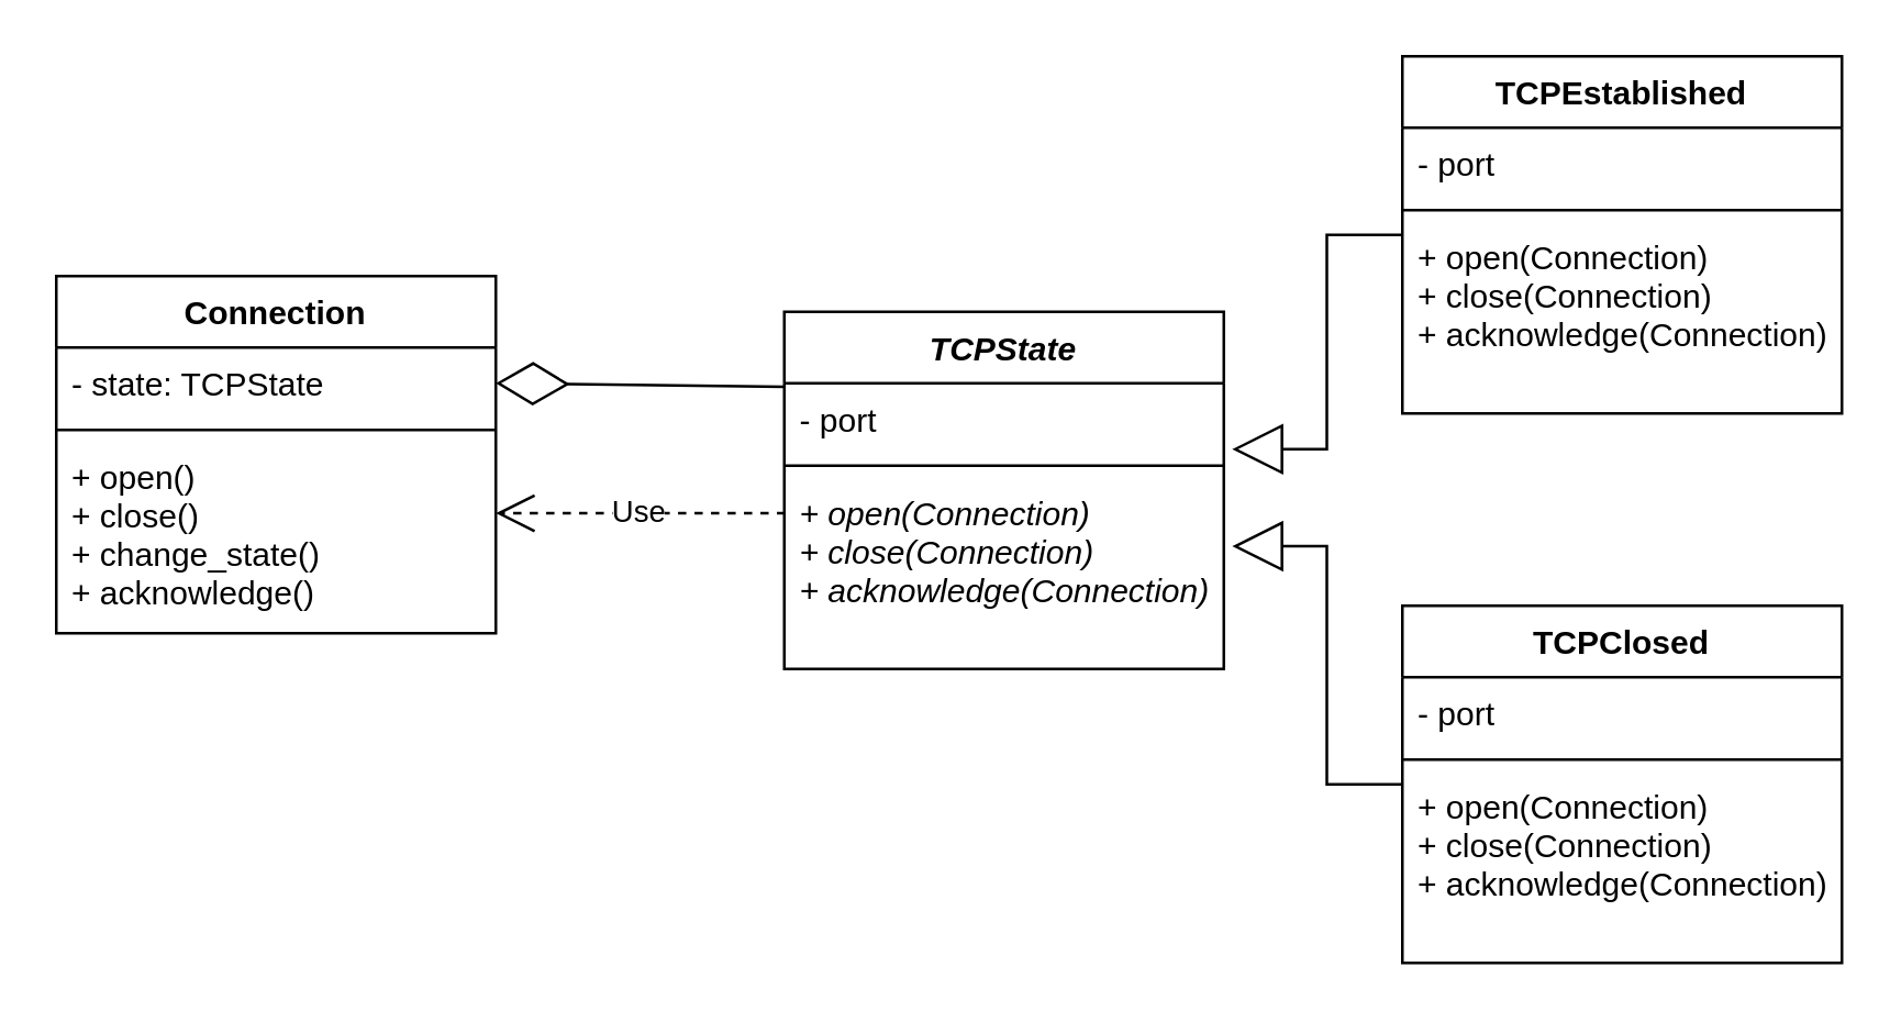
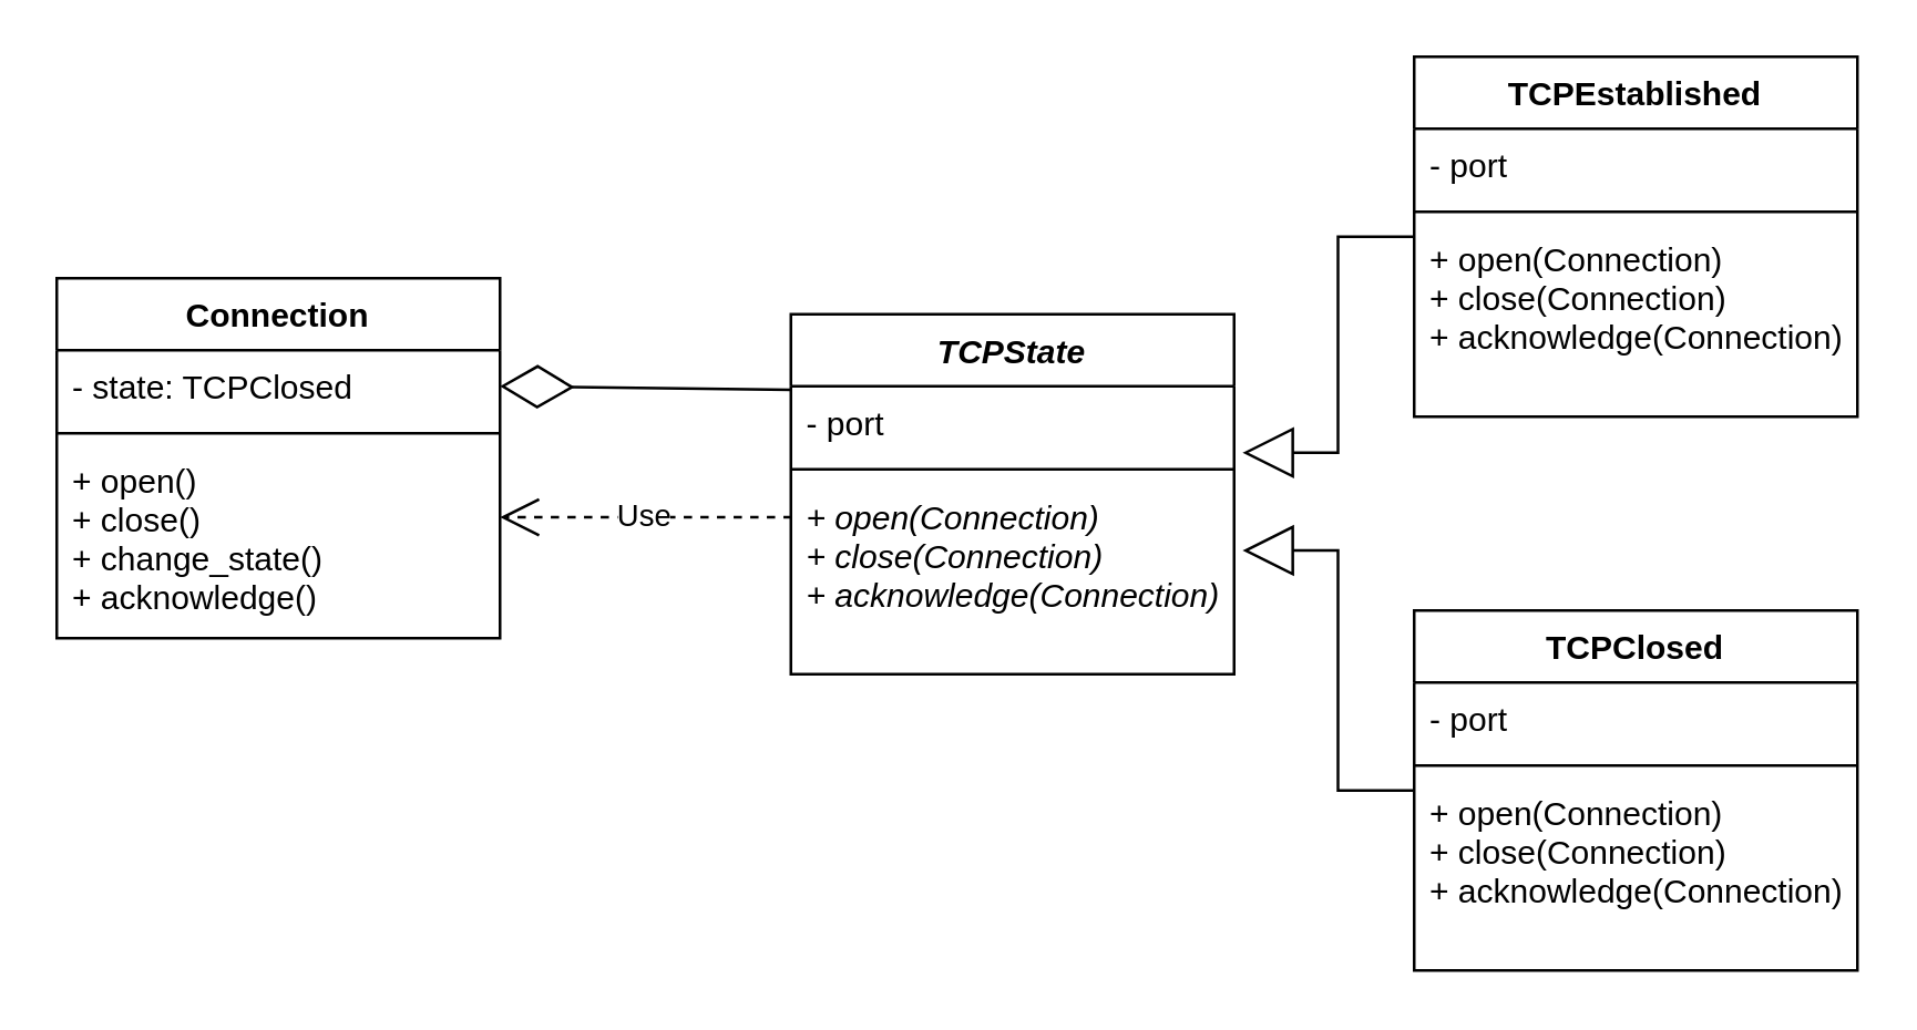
- <mxCell id="3" value="- state: TCPState" style="text;strokeColor=none;fillColor=none;align=left;verticalAlign=top;spacingLeft=4;spacingRight=4;overflow=hidden;rotatable=0;points=[[0,0.5],[1,0.5]];portConstraint=eastwest;" parent="2" vertex="1"><mxGeometry y="26" width="160" height="26" as="geometry" /></mxCell>
+ <mxCell id="3" value="- state: TCPClosed" style="text;strokeColor=none;fillColor=none;align=left;verticalAlign=top;spacingLeft=4;spacingRight=4;overflow=hidden;rotatable=0;points=[[0,0.5],[1,0.5]];portConstraint=eastwest;" parent="2" vertex="1"><mxGeometry y="26" width="160" height="26" as="geometry" /></mxCell>
